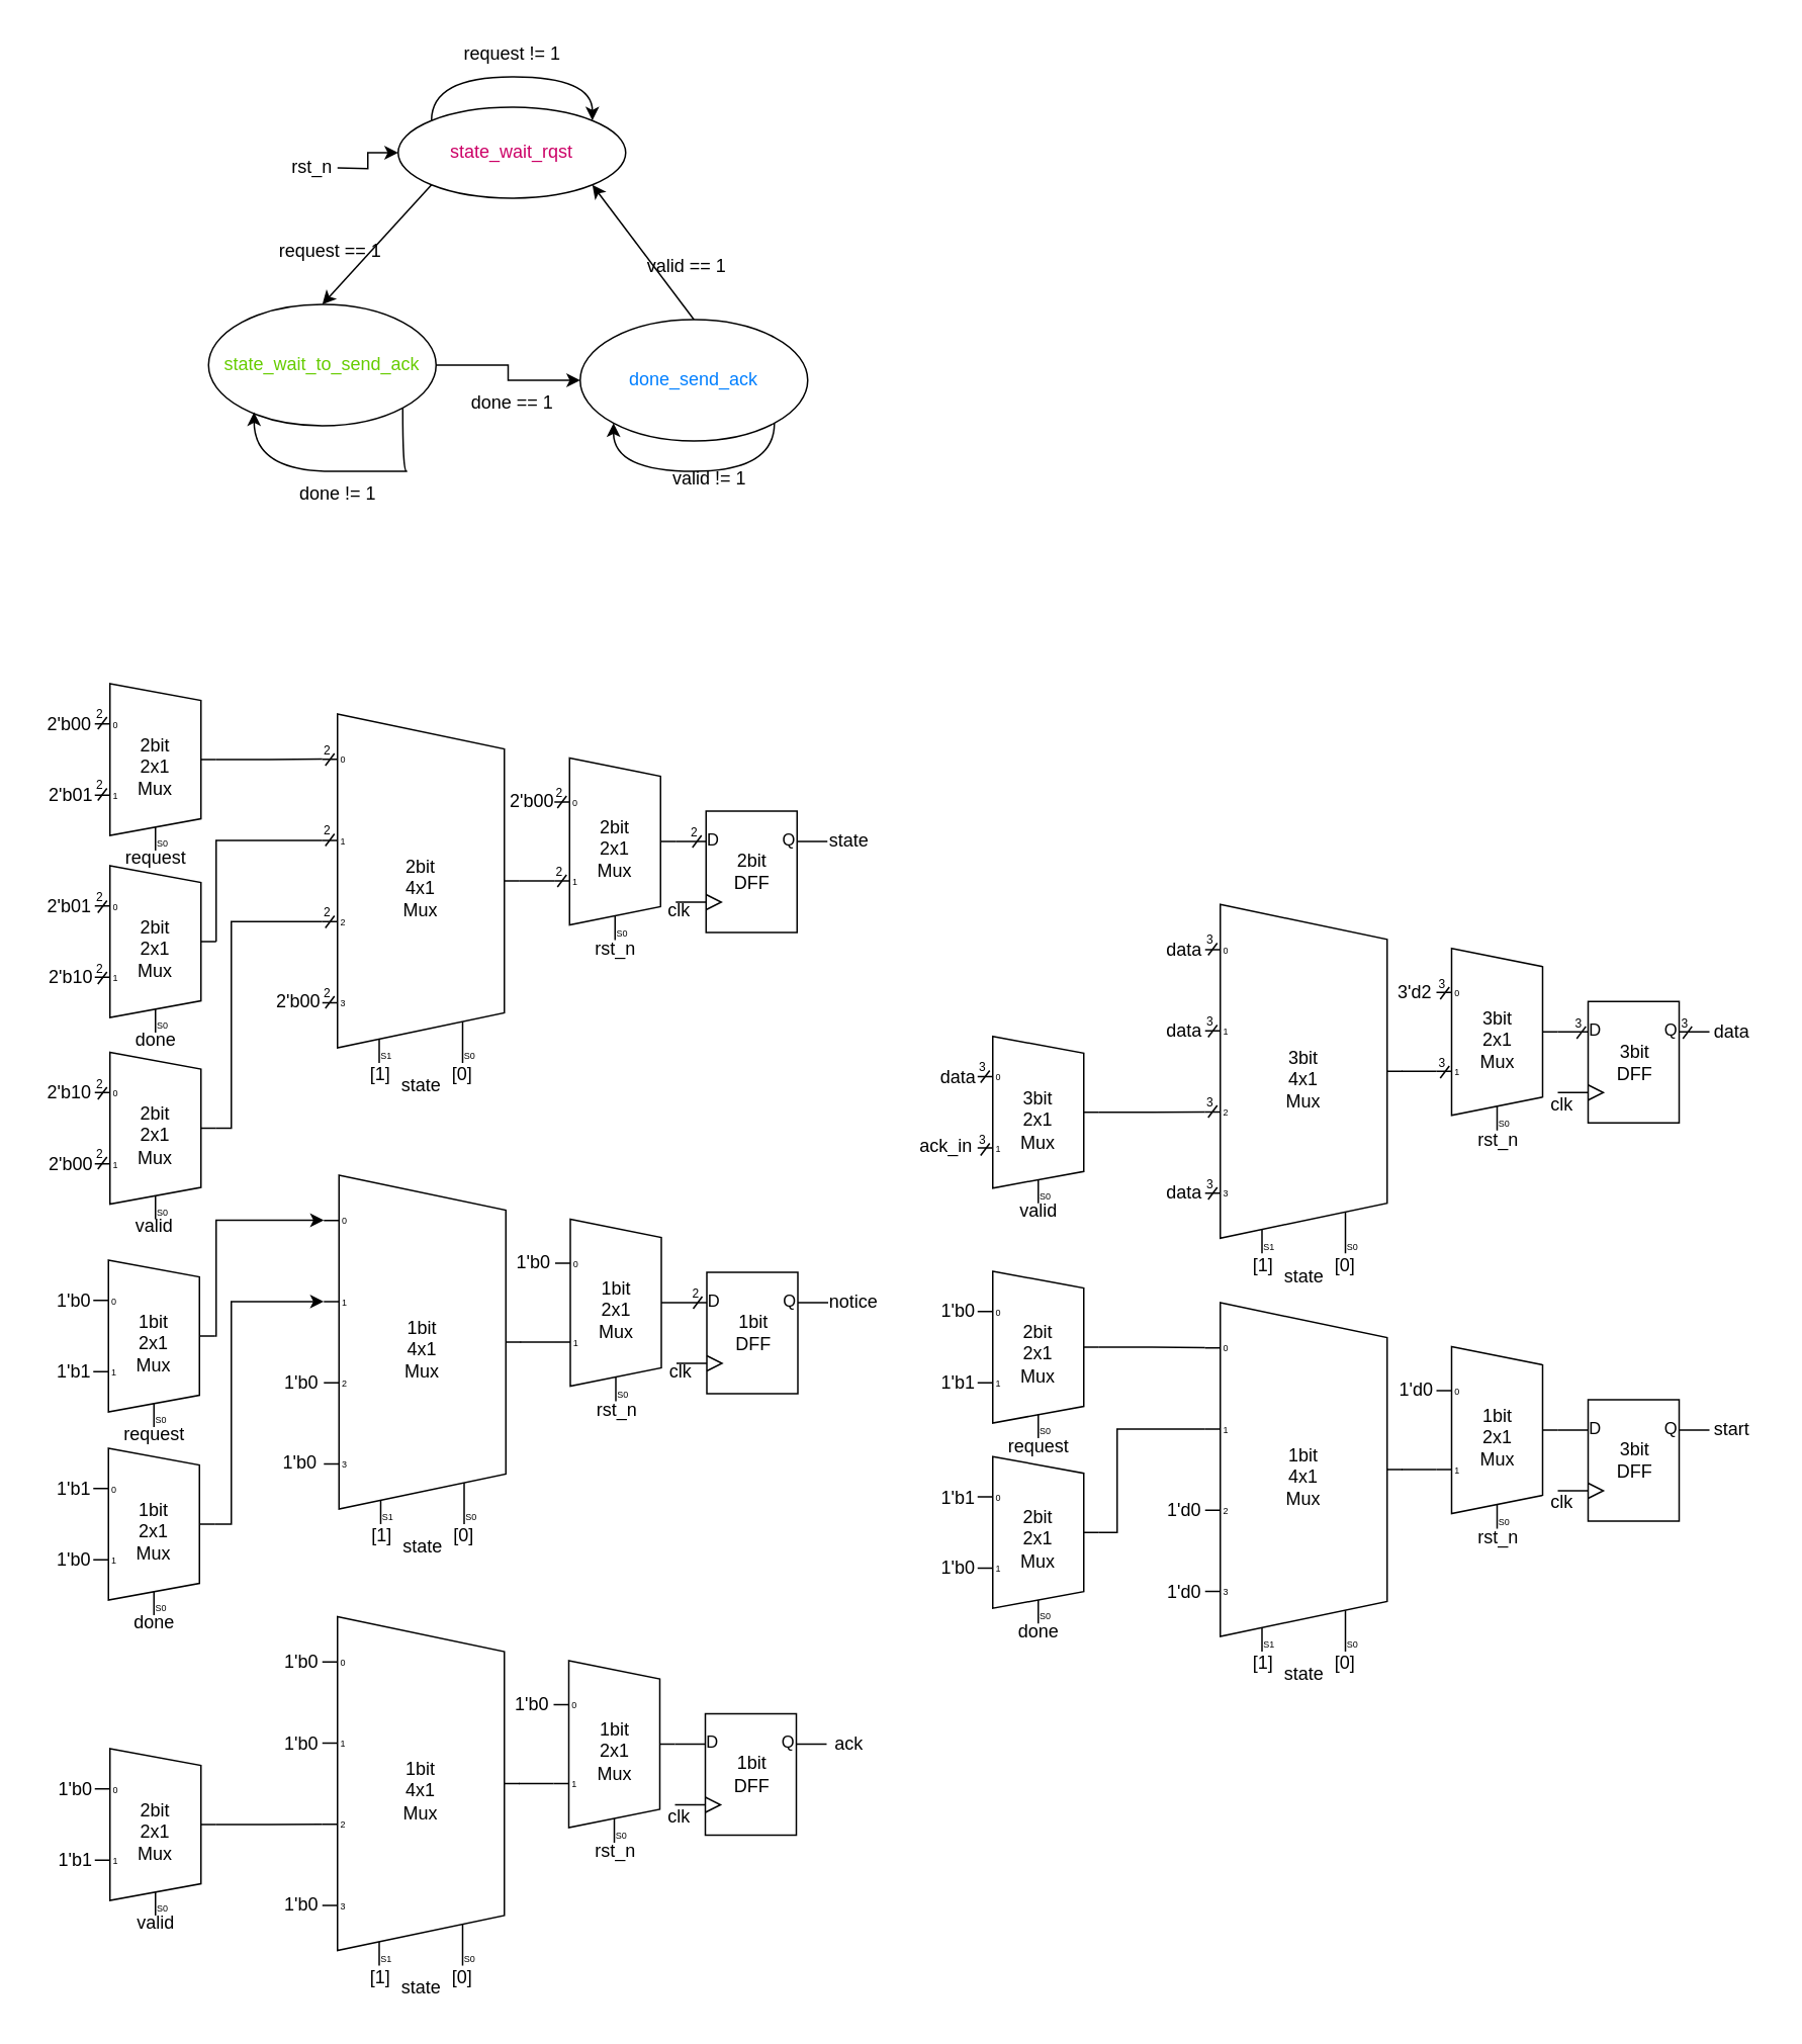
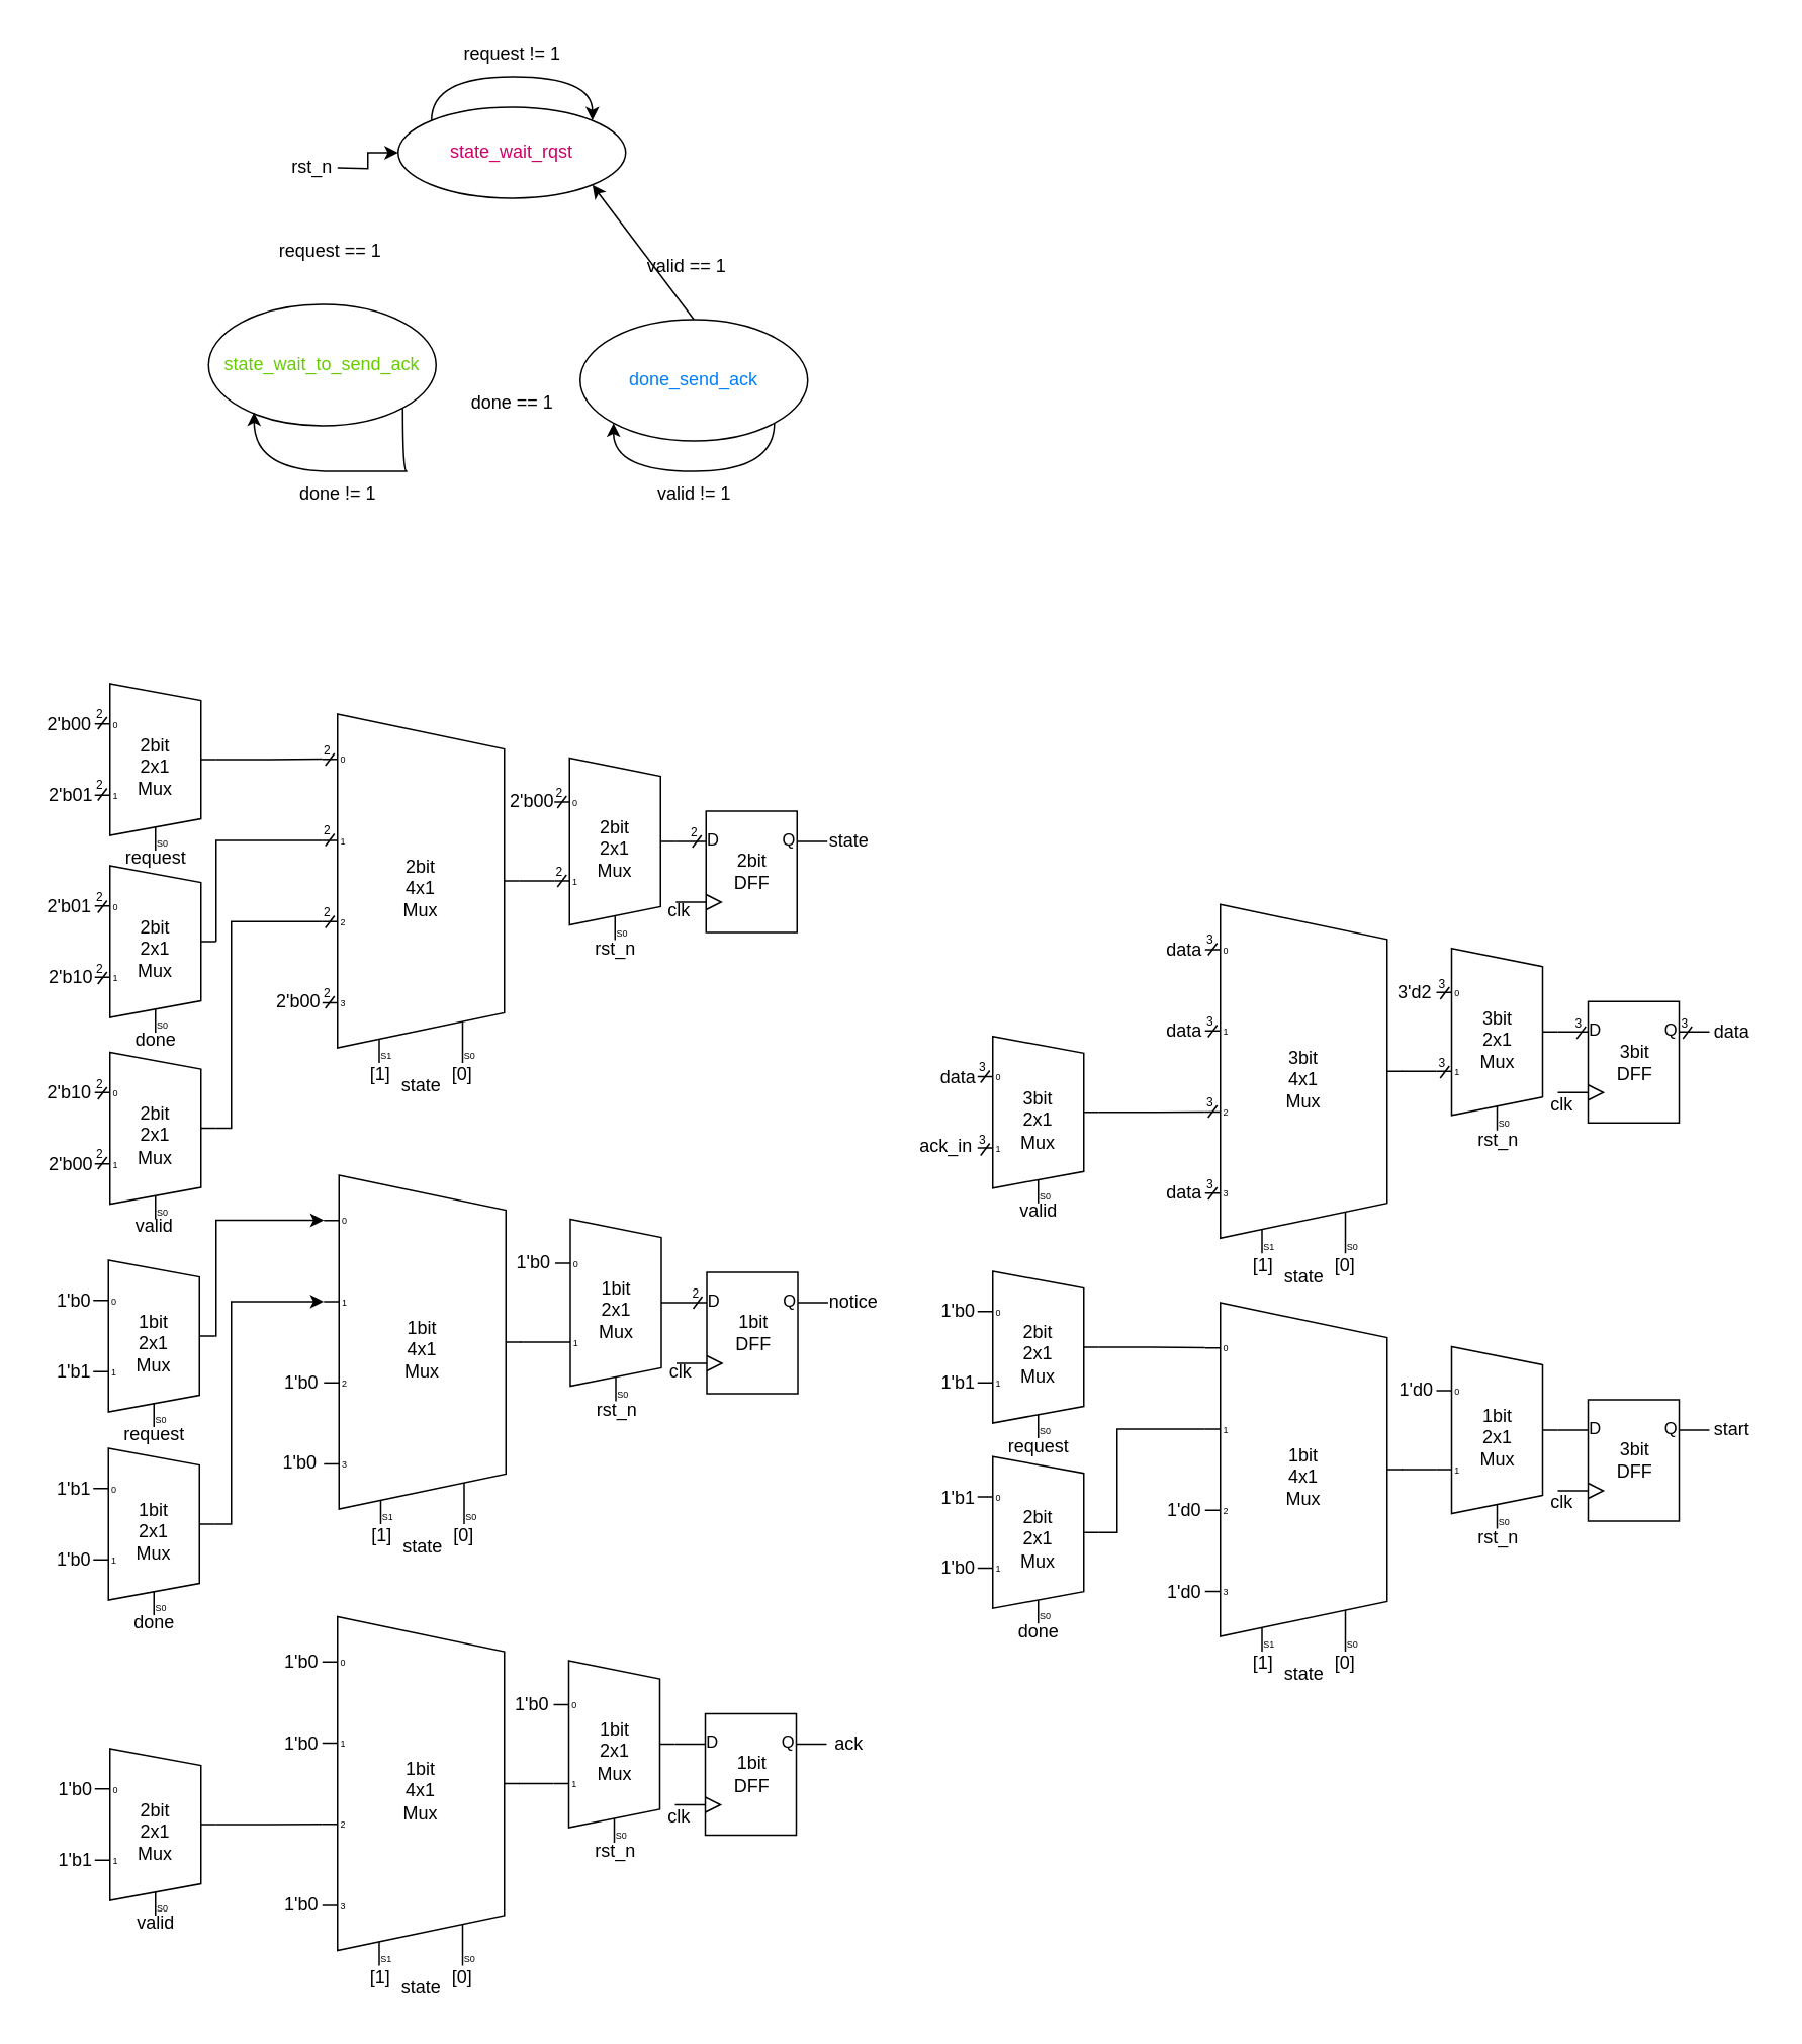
- <mxCell id="2" style="rounded=0;orthogonalLoop=1;jettySize=auto;html=1;exitX=0;exitY=1;exitDx=0;exitDy=0;entryX=0.5;entryY=0;entryDx=0;entryDy=0;" edge="1" parent="1" source="4" target="6"><mxGeometry relative="1" as="geometry" /></mxCell>
- <mxCell id="5" style="edgeStyle=orthogonalEdgeStyle;rounded=0;orthogonalLoop=1;jettySize=auto;html=1;exitX=1;exitY=0.5;exitDx=0;exitDy=0;entryX=0;entryY=0.5;entryDx=0;entryDy=0;" edge="1" parent="1" source="6" target="8"><mxGeometry relative="1" as="geometry" /></mxCell>
- <mxCell id="17" value="valid != 1" style="text;html=1;align=center;verticalAlign=middle;resizable=0;points=[];autosize=1;strokeColor=none;fillColor=none;" vertex="1" parent="1"><mxGeometry x="432" y="300" width="70" height="30" as="geometry" /></mxCell>
+ <mxCell id="17" value="valid != 1" style="text;html=1;align=center;verticalAlign=middle;resizable=0;points=[];autosize=1;strokeColor=none;fillColor=none;" vertex="1" parent="1"><mxGeometry x="422" y="310" width="70" height="30" as="geometry" /></mxCell>
